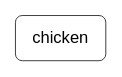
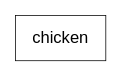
- <mxCell id="2" value="&lt;font style=&quot;font-size: 22px;&quot;&gt;chicken&lt;/font&gt;" style="whiteSpace=wrap;html=1;rounded=1;" vertex="1" parent="1"><mxGeometry x="20" y="20" width="120" height="60" as="geometry" /></mxCell>
+ <mxCell id="2" value="&lt;font style=&quot;font-size: 22px;&quot;&gt;chicken&lt;/font&gt;" style="whiteSpace=wrap;html=1;" vertex="1" parent="1"><mxGeometry x="20" y="20" width="120" height="60" as="geometry" /></mxCell>
